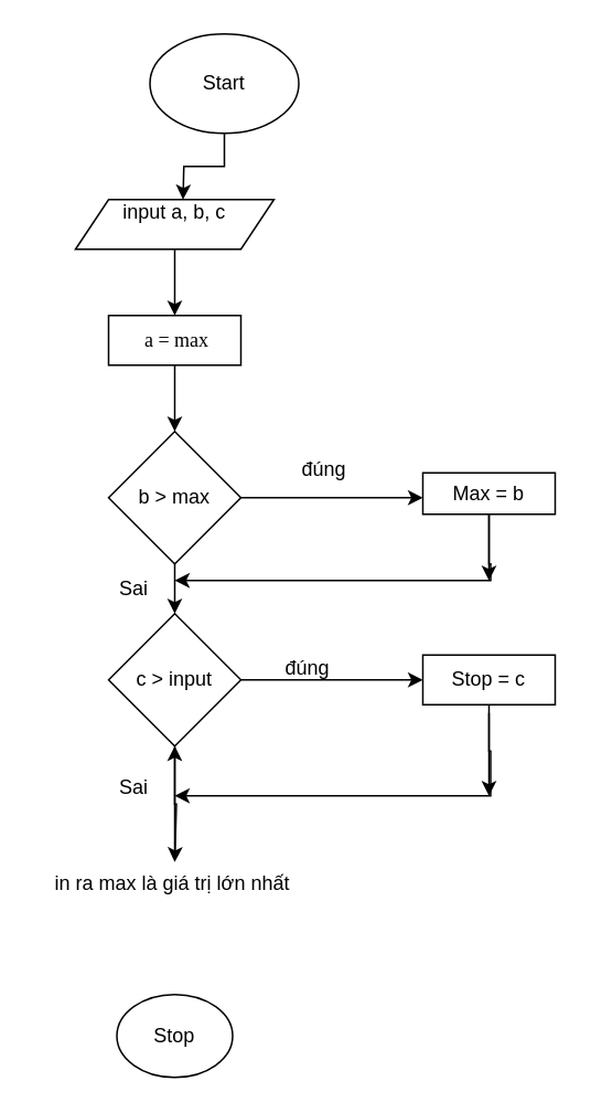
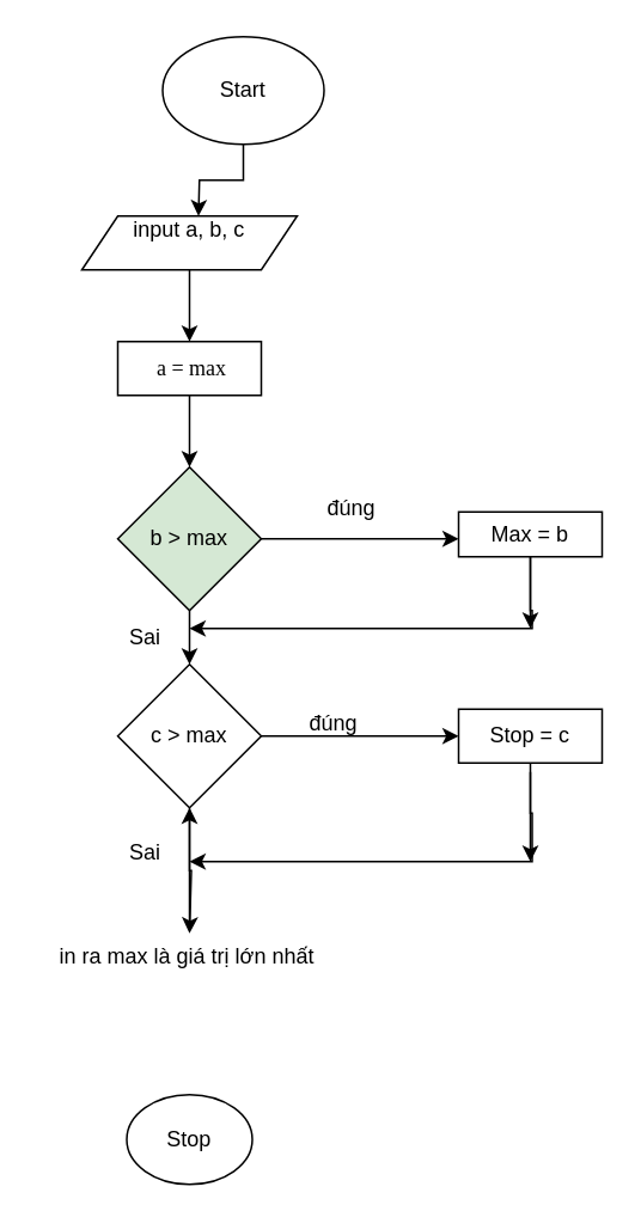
- <mxCell id="8" value="&lt;font style=&quot;vertical-align: inherit;&quot;&gt;&lt;font style=&quot;vertical-align: inherit;&quot;&gt;b &amp;gt; max&lt;/font&gt;&lt;/font&gt;" style="rhombus;whiteSpace=wrap;html=1;" vertex="1" parent="1"><mxGeometry x="65" y="260" width="80" height="80" as="geometry" /></mxCell>
+ <mxCell id="8" value="&lt;font style=&quot;vertical-align: inherit;&quot;&gt;&lt;font style=&quot;vertical-align: inherit;&quot;&gt;b &amp;gt; max&lt;/font&gt;&lt;/font&gt;" style="rhombus;whiteSpace=wrap;html=1;fillColor=#d5e8d4;" vertex="1" parent="1"><mxGeometry x="65" y="260" width="80" height="80" as="geometry" /></mxCell>
- <mxCell id="18" value="&lt;font style=&quot;vertical-align: inherit;&quot;&gt;&lt;font style=&quot;vertical-align: inherit;&quot;&gt;c &amp;gt; input&lt;/font&gt;&lt;/font&gt;" style="rhombus;whiteSpace=wrap;html=1;" vertex="1" parent="1"><mxGeometry x="65" y="370" width="80" height="80" as="geometry" /></mxCell>
+ <mxCell id="18" value="&lt;font style=&quot;vertical-align: inherit;&quot;&gt;&lt;font style=&quot;vertical-align: inherit;&quot;&gt;c &amp;gt; max&lt;/font&gt;&lt;/font&gt;" style="rhombus;whiteSpace=wrap;html=1;" vertex="1" parent="1"><mxGeometry x="65" y="370" width="80" height="80" as="geometry" /></mxCell>
- <mxCell id="27" value="&lt;font style=&quot;vertical-align: inherit;&quot;&gt;&lt;font style=&quot;vertical-align: inherit;&quot;&gt;Stop&lt;/font&gt;&lt;/font&gt;" style="ellipse;whiteSpace=wrap;html=1;" vertex="1" parent="1"><mxGeometry x="70" y="600" width="70" height="50" as="geometry" /></mxCell>
+ <mxCell id="27" value="&lt;font style=&quot;vertical-align: inherit;&quot;&gt;&lt;font style=&quot;vertical-align: inherit;&quot;&gt;Stop&lt;/font&gt;&lt;/font&gt;" style="ellipse;whiteSpace=wrap;html=1;" vertex="1" parent="1"><mxGeometry x="70" y="610" width="70" height="50" as="geometry" /></mxCell>
